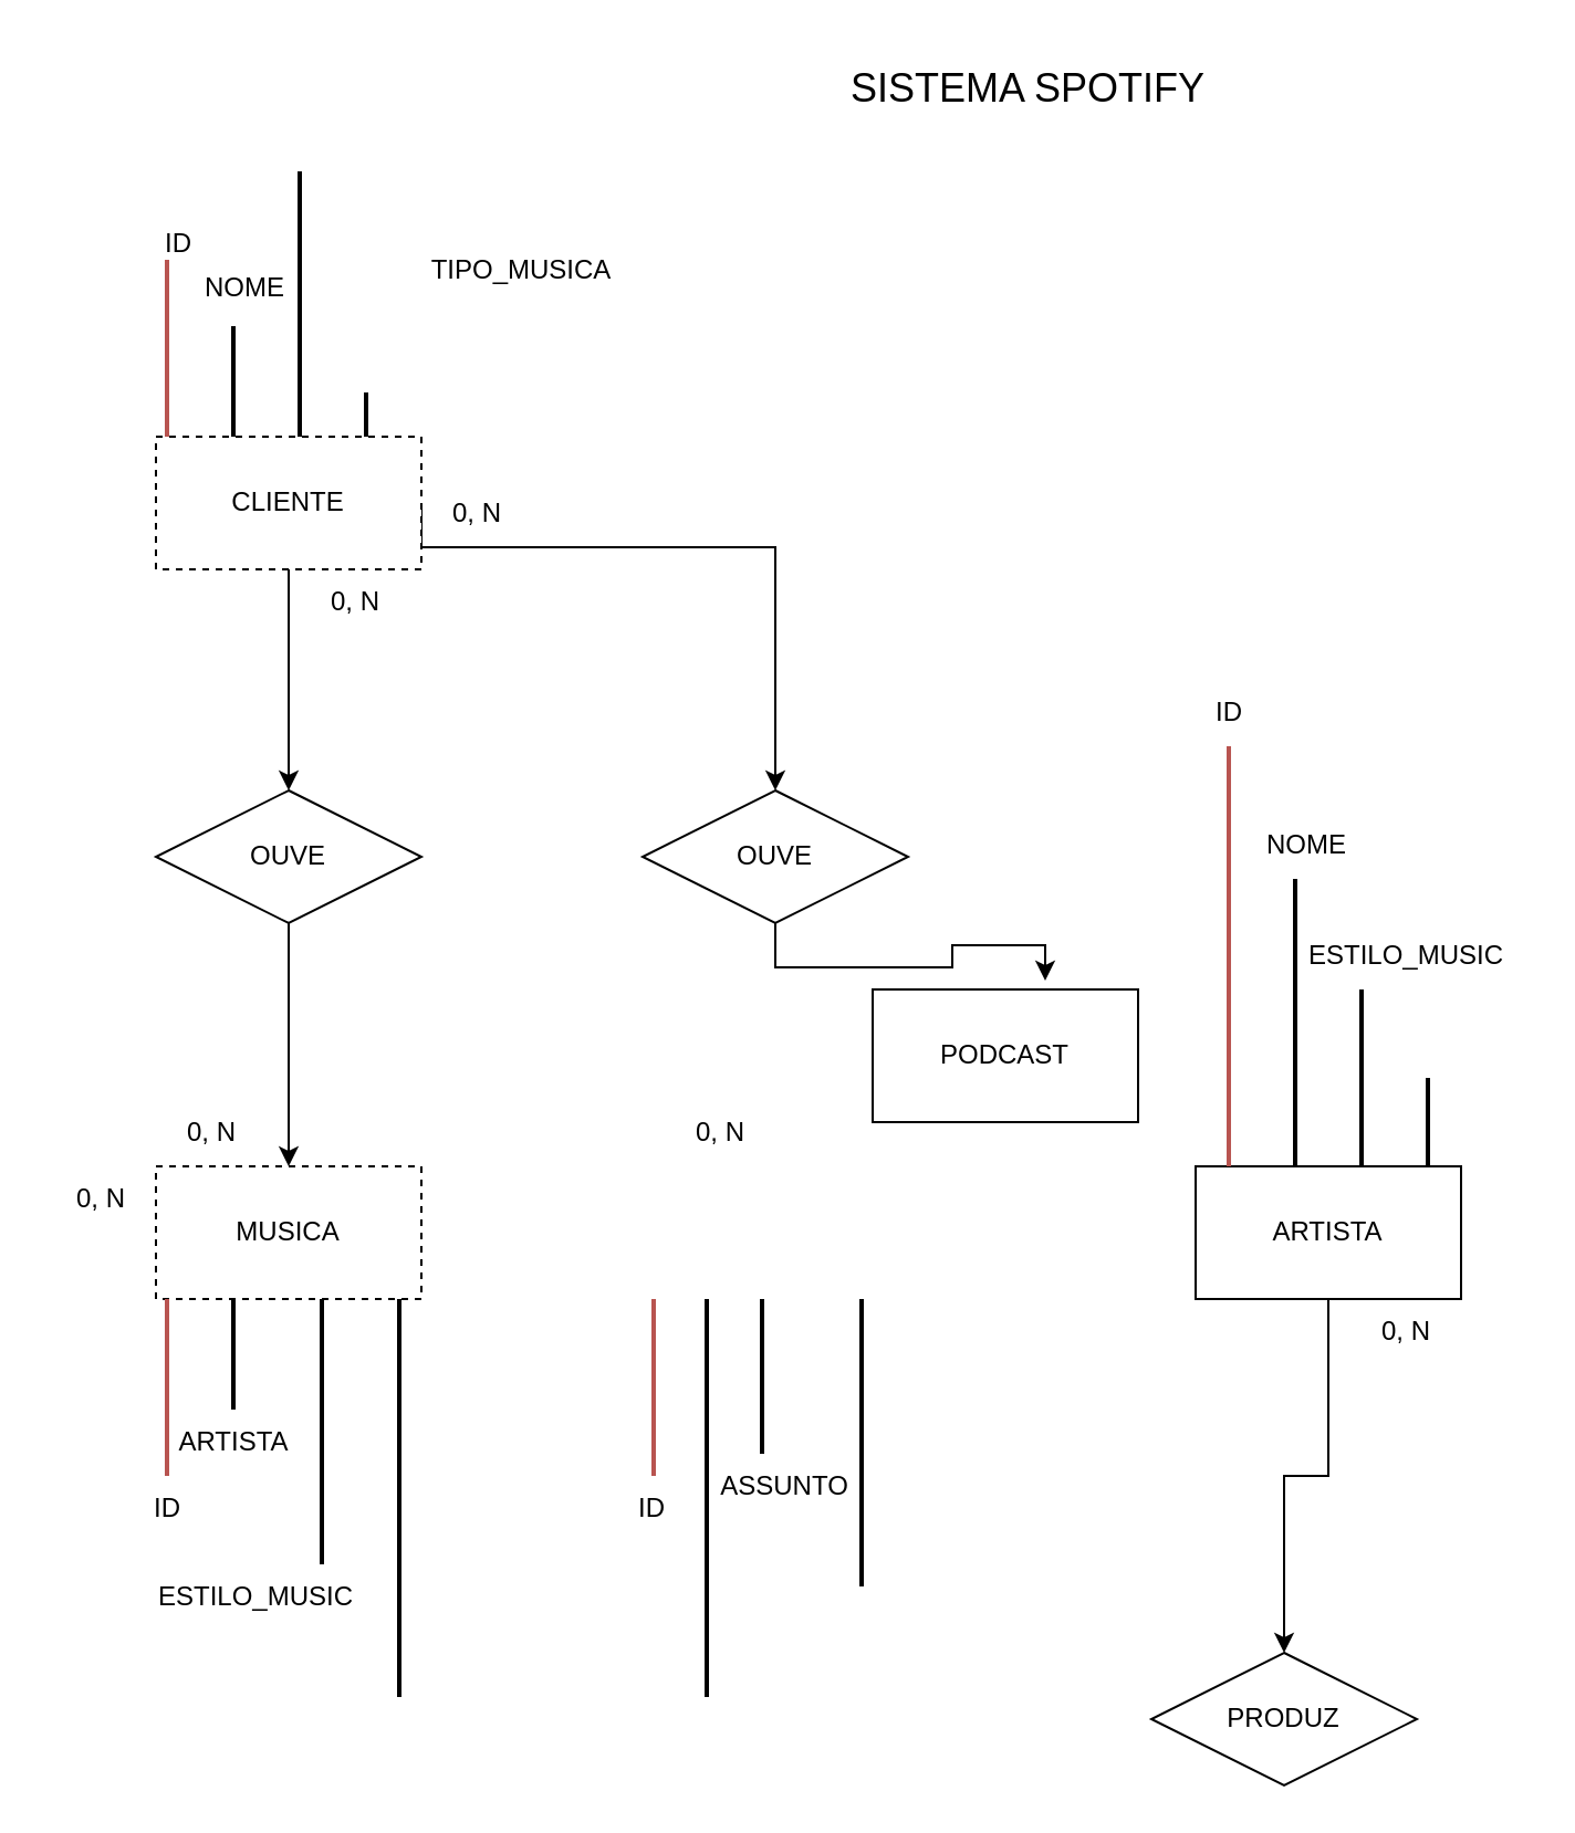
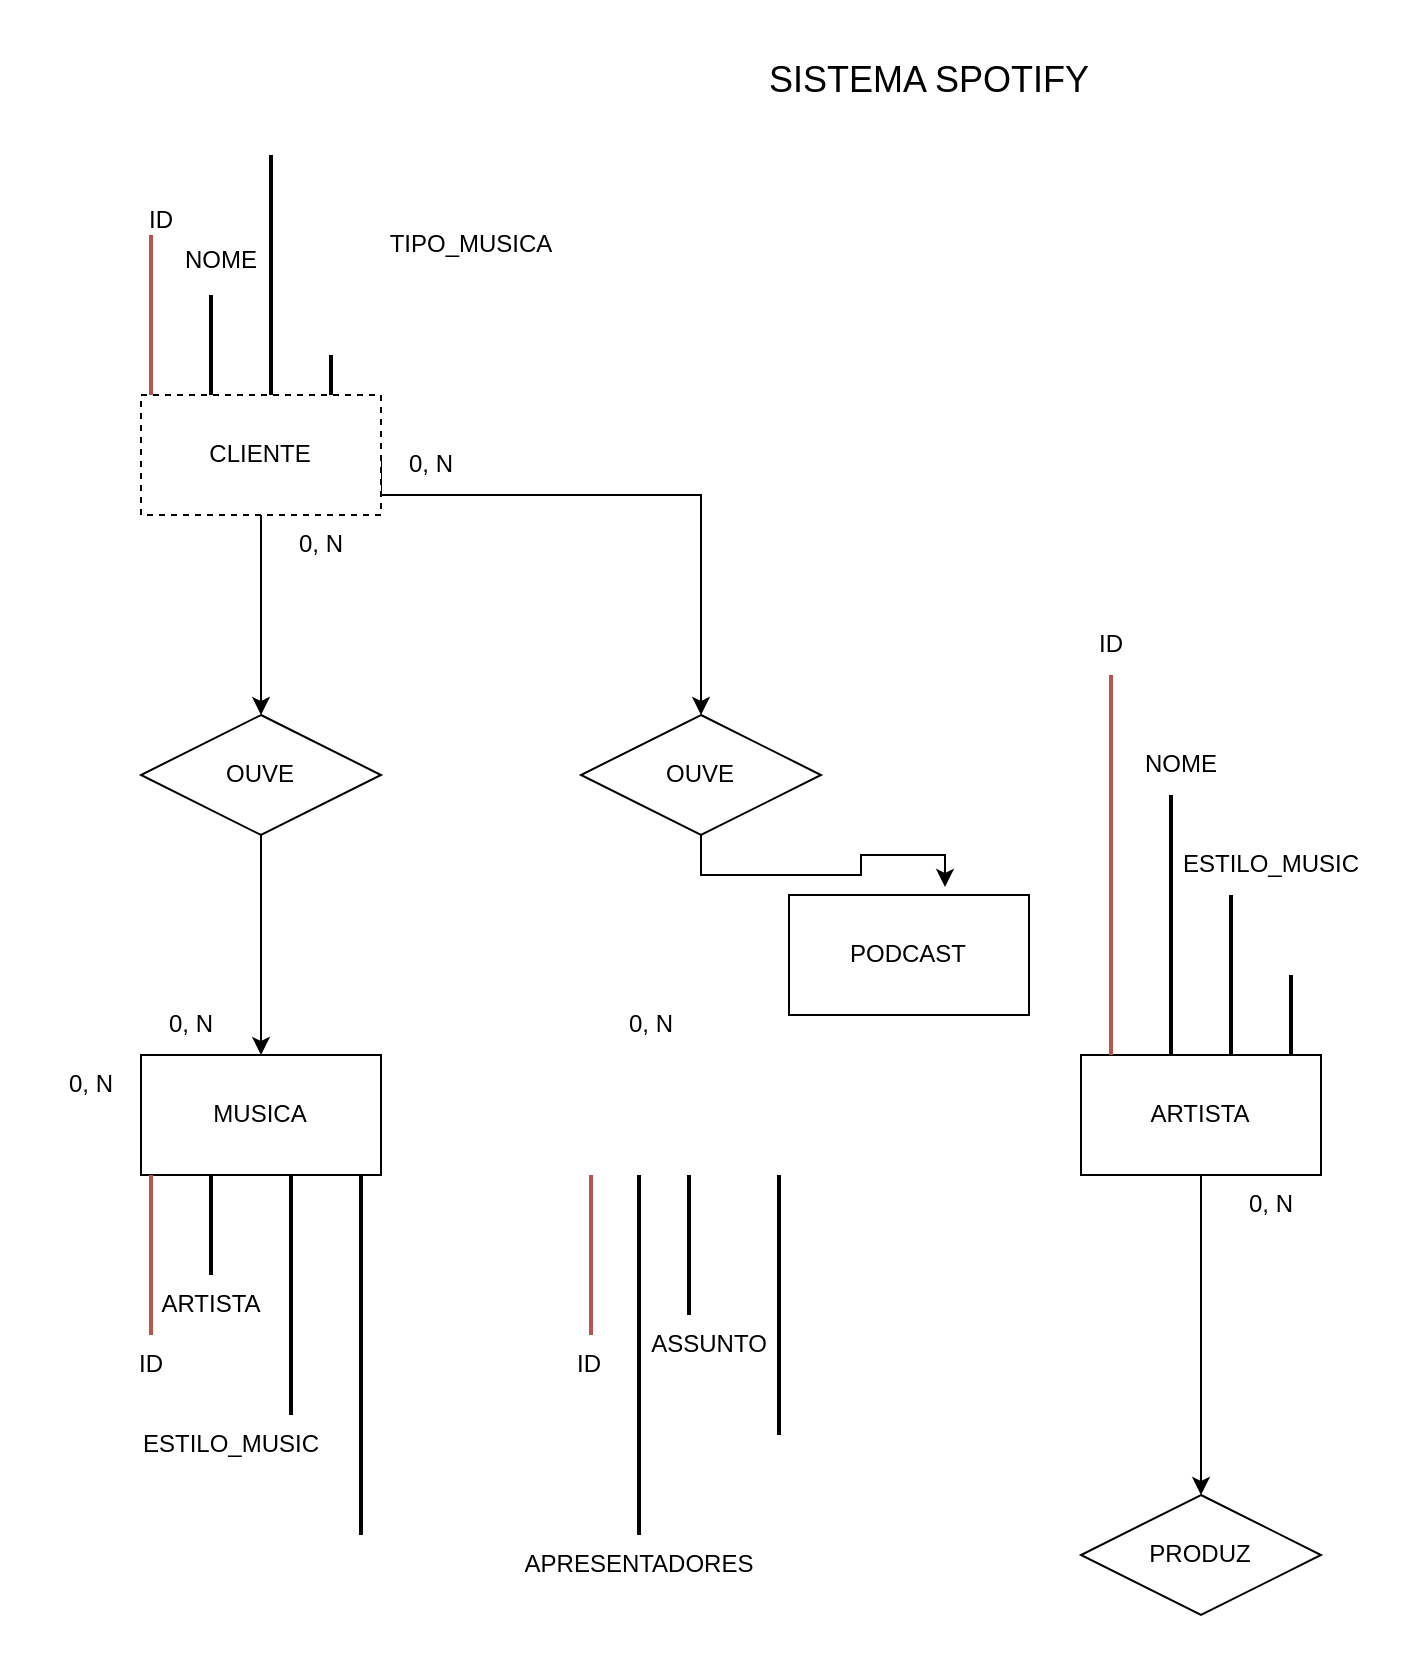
- <mxCell id="6" value="MUSICA" style="rounded=0;whiteSpace=wrap;html=1;dashed=1;" vertex="1" parent="1"><mxGeometry x="70" y="527" width="120" height="60" as="geometry" /></mxCell>
+ <mxCell id="6" value="MUSICA" style="rounded=0;whiteSpace=wrap;html=1;" vertex="1" parent="1"><mxGeometry x="70" y="527" width="120" height="60" as="geometry" /></mxCell>
- <mxCell id="45" value="PRODUZ" style="shape=rhombus;perimeter=rhombusPerimeter;whiteSpace=wrap;html=1;align=center;" vertex="1" parent="1"><mxGeometry x="520" y="747" width="120" height="60" as="geometry" /></mxCell>
+ <mxCell id="45" value="PRODUZ" style="shape=rhombus;perimeter=rhombusPerimeter;whiteSpace=wrap;html=1;align=center;" vertex="1" parent="1"><mxGeometry x="540" y="747" width="120" height="60" as="geometry" /></mxCell>
+ <mxCell id="29" value="APRESENTADORES" style="text;html=1;align=center;verticalAlign=middle;resizable=0;points=[];autosize=1;strokeColor=none;fillColor=none;" vertex="1" parent="1"><mxGeometry x="249" y="767" width="140" height="30" as="geometry" /></mxCell>
